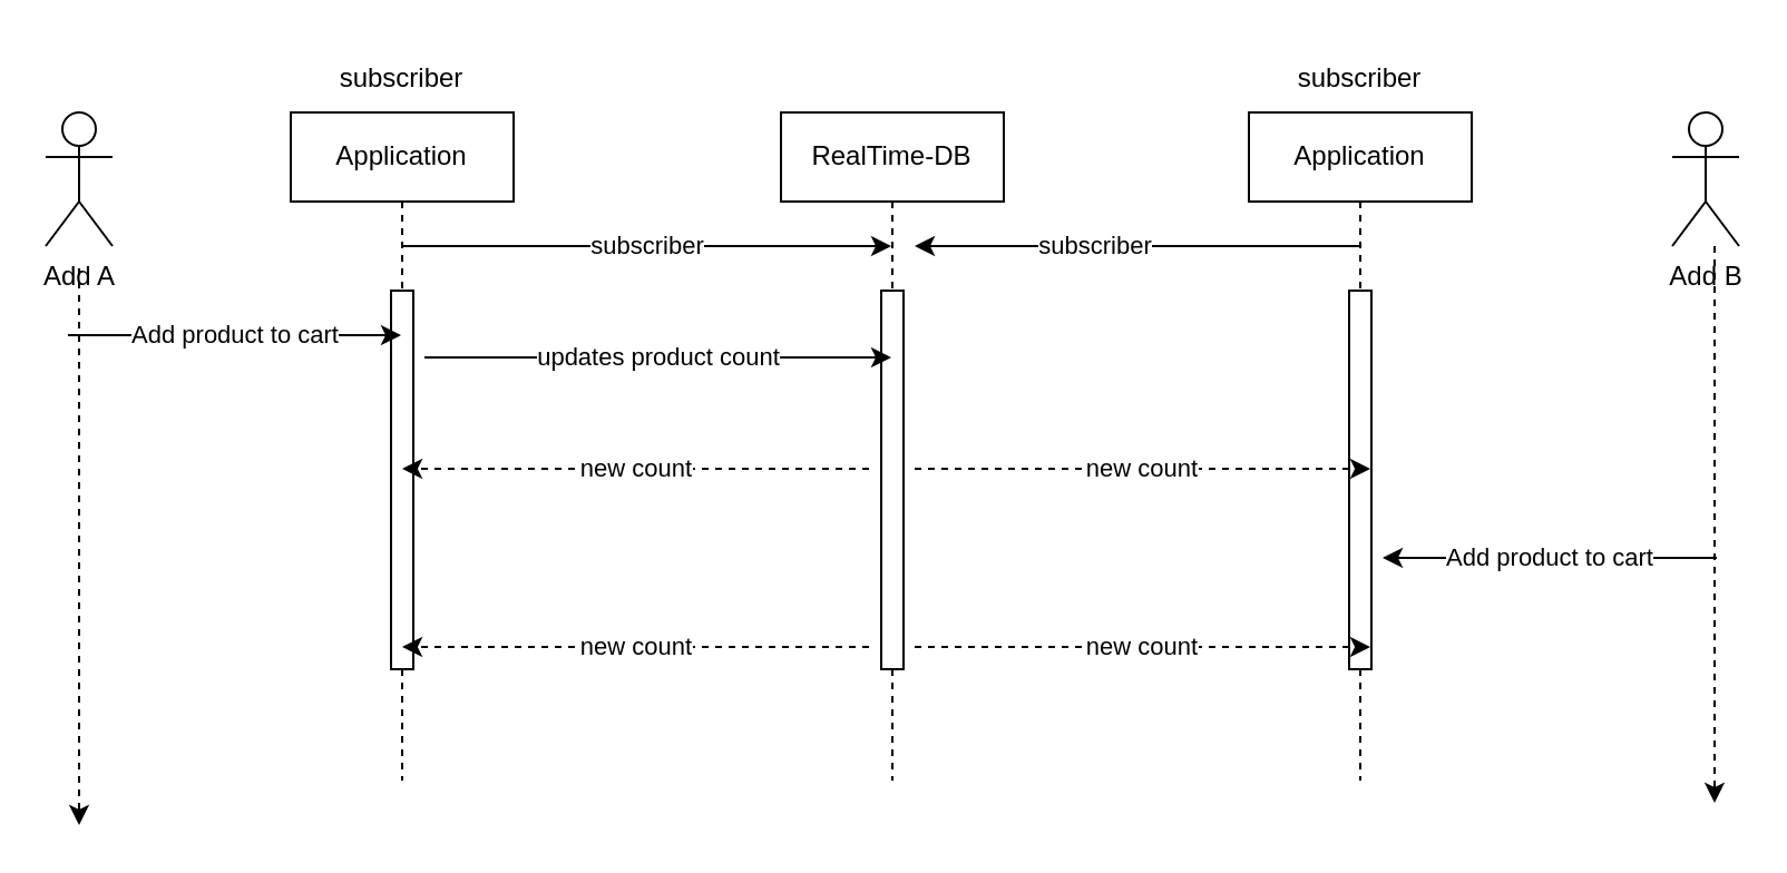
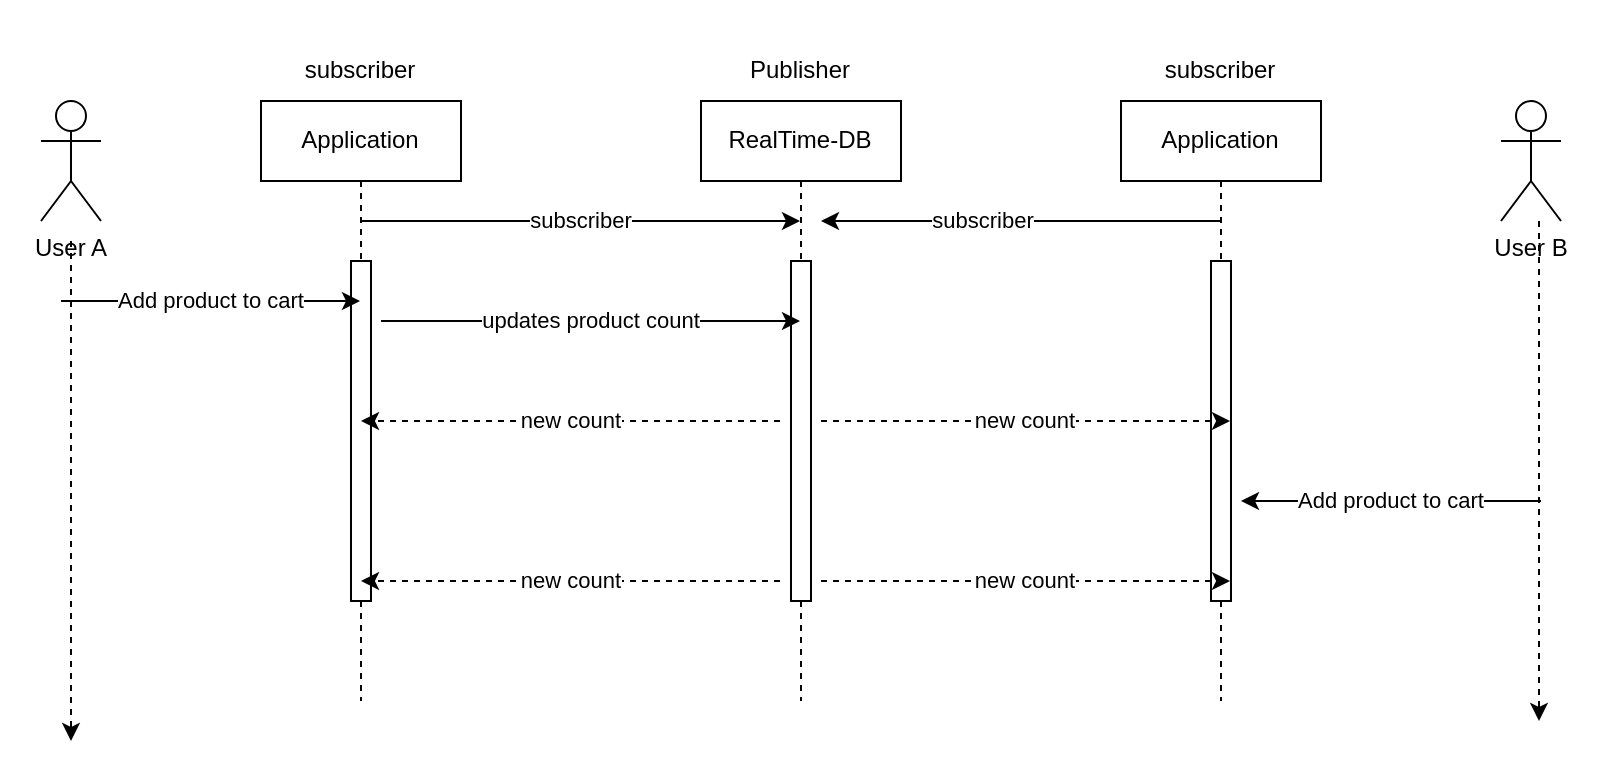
+ <mxCell id="21" value="Publisher" style="text;strokeColor=none;align=center;fillColor=none;html=1;verticalAlign=middle;whiteSpace=wrap;rounded=0;" vertex="1" parent="1"><mxGeometry x="370" y="20" width="60" height="30" as="geometry" /></mxCell>
- <mxCell id="7" value="Add A" style="shape=umlActor;verticalLabelPosition=bottom;verticalAlign=top;html=1;outlineConnect=0;" vertex="1" parent="1"><mxGeometry x="20" y="50" width="30" height="60" as="geometry" /></mxCell>
+ <mxCell id="7" value="User A" style="shape=umlActor;verticalLabelPosition=bottom;verticalAlign=top;html=1;outlineConnect=0;" vertex="1" parent="1"><mxGeometry x="20" y="50" width="30" height="60" as="geometry" /></mxCell>
- <mxCell id="9" value="Add B" style="shape=umlActor;verticalLabelPosition=bottom;verticalAlign=top;html=1;outlineConnect=0;" vertex="1" parent="1"><mxGeometry x="750" y="50" width="30" height="60" as="geometry" /></mxCell>
+ <mxCell id="9" value="User B" style="shape=umlActor;verticalLabelPosition=bottom;verticalAlign=top;html=1;outlineConnect=0;" vertex="1" parent="1"><mxGeometry x="750" y="50" width="30" height="60" as="geometry" /></mxCell>
